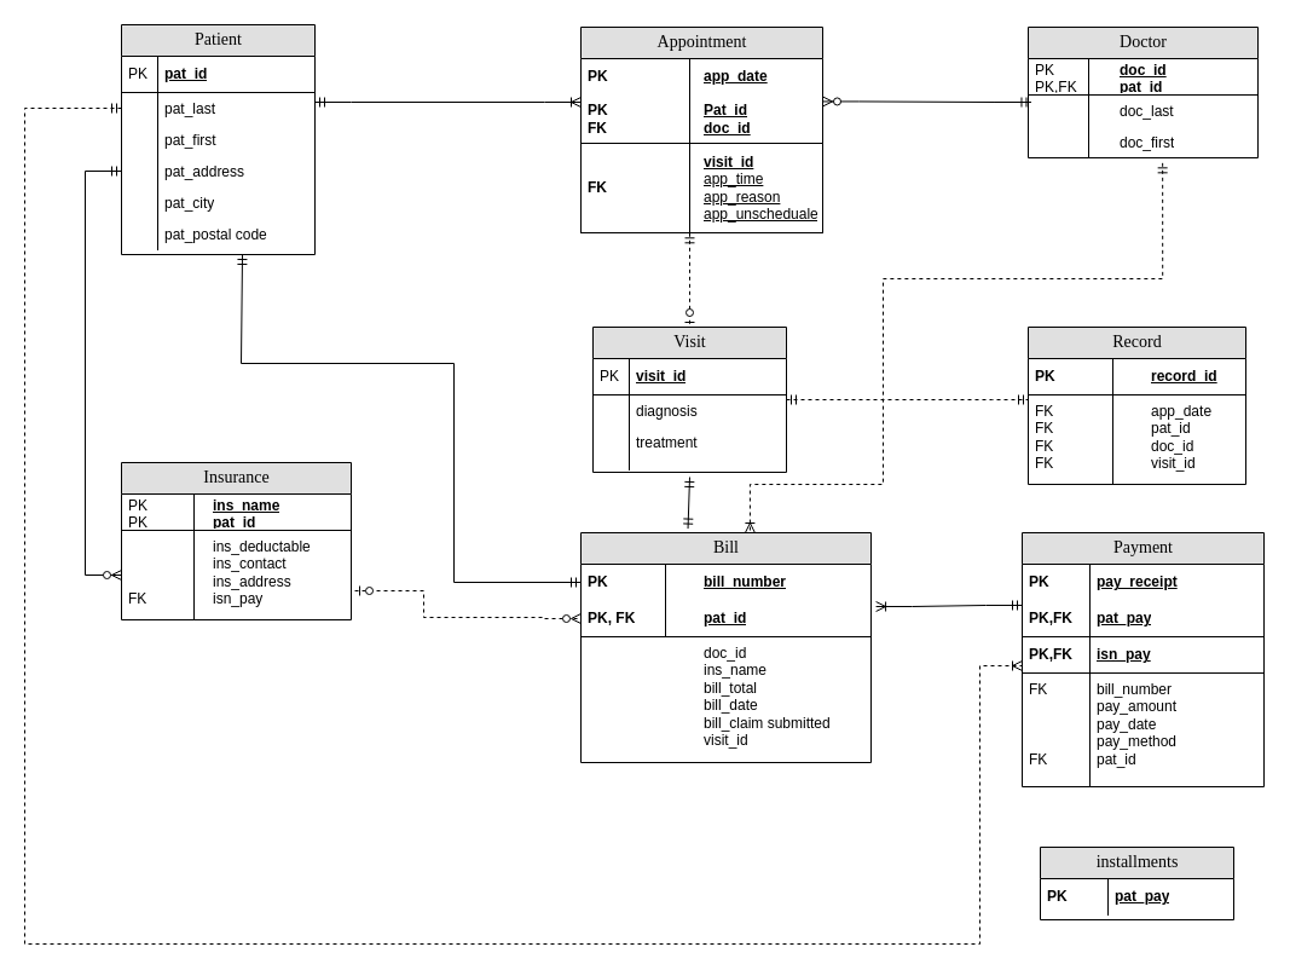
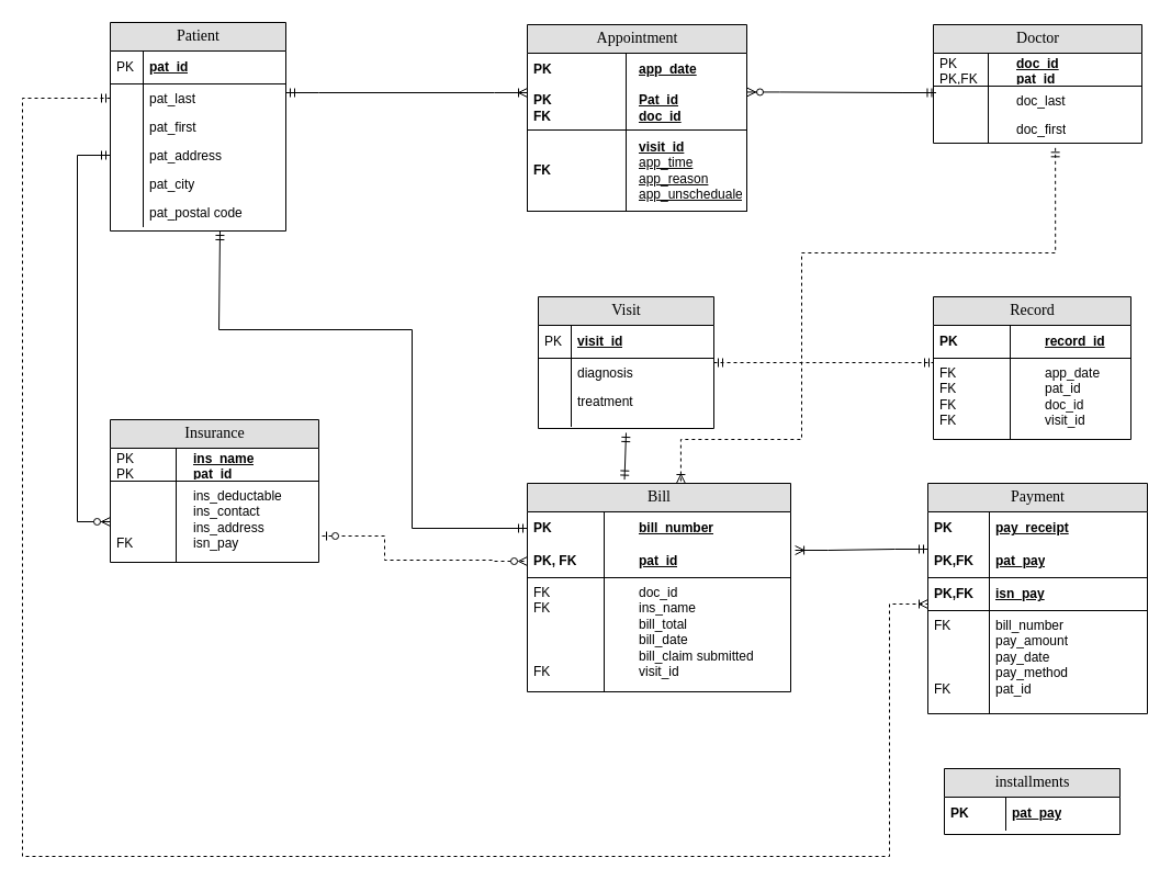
- <mxCell id="75" value="" style="fontSize=12;html=1;endArrow=ERzeroToOne;startArrow=ERmandOne;rounded=0;exitX=0.45;exitY=1.004;exitDx=0;exitDy=0;exitPerimeter=0;dashed=1;" edge="1" parent="1" source="7" target="21"><mxGeometry width="100" height="100" relative="1" as="geometry"><mxPoint x="530" y="450" as="sourcePoint" /><mxPoint x="510" y="220" as="targetPoint" /></mxGeometry></mxCell>
+ <mxCell id="53" value="FK&lt;br&gt;FK&lt;br&gt;&lt;br&gt;&lt;br&gt;&lt;br&gt;FK" style="shape=partialRectangle;top=0;left=0;bottom=0;html=1;fillColor=none;align=left;verticalAlign=top;spacingLeft=4;spacingRight=4;whiteSpace=wrap;overflow=hidden;rotatable=0;points=[];portConstraint=eastwest;part=1;" parent="52" vertex="1" connectable="0"><mxGeometry width="70" height="104" as="geometry" /></mxCell>
